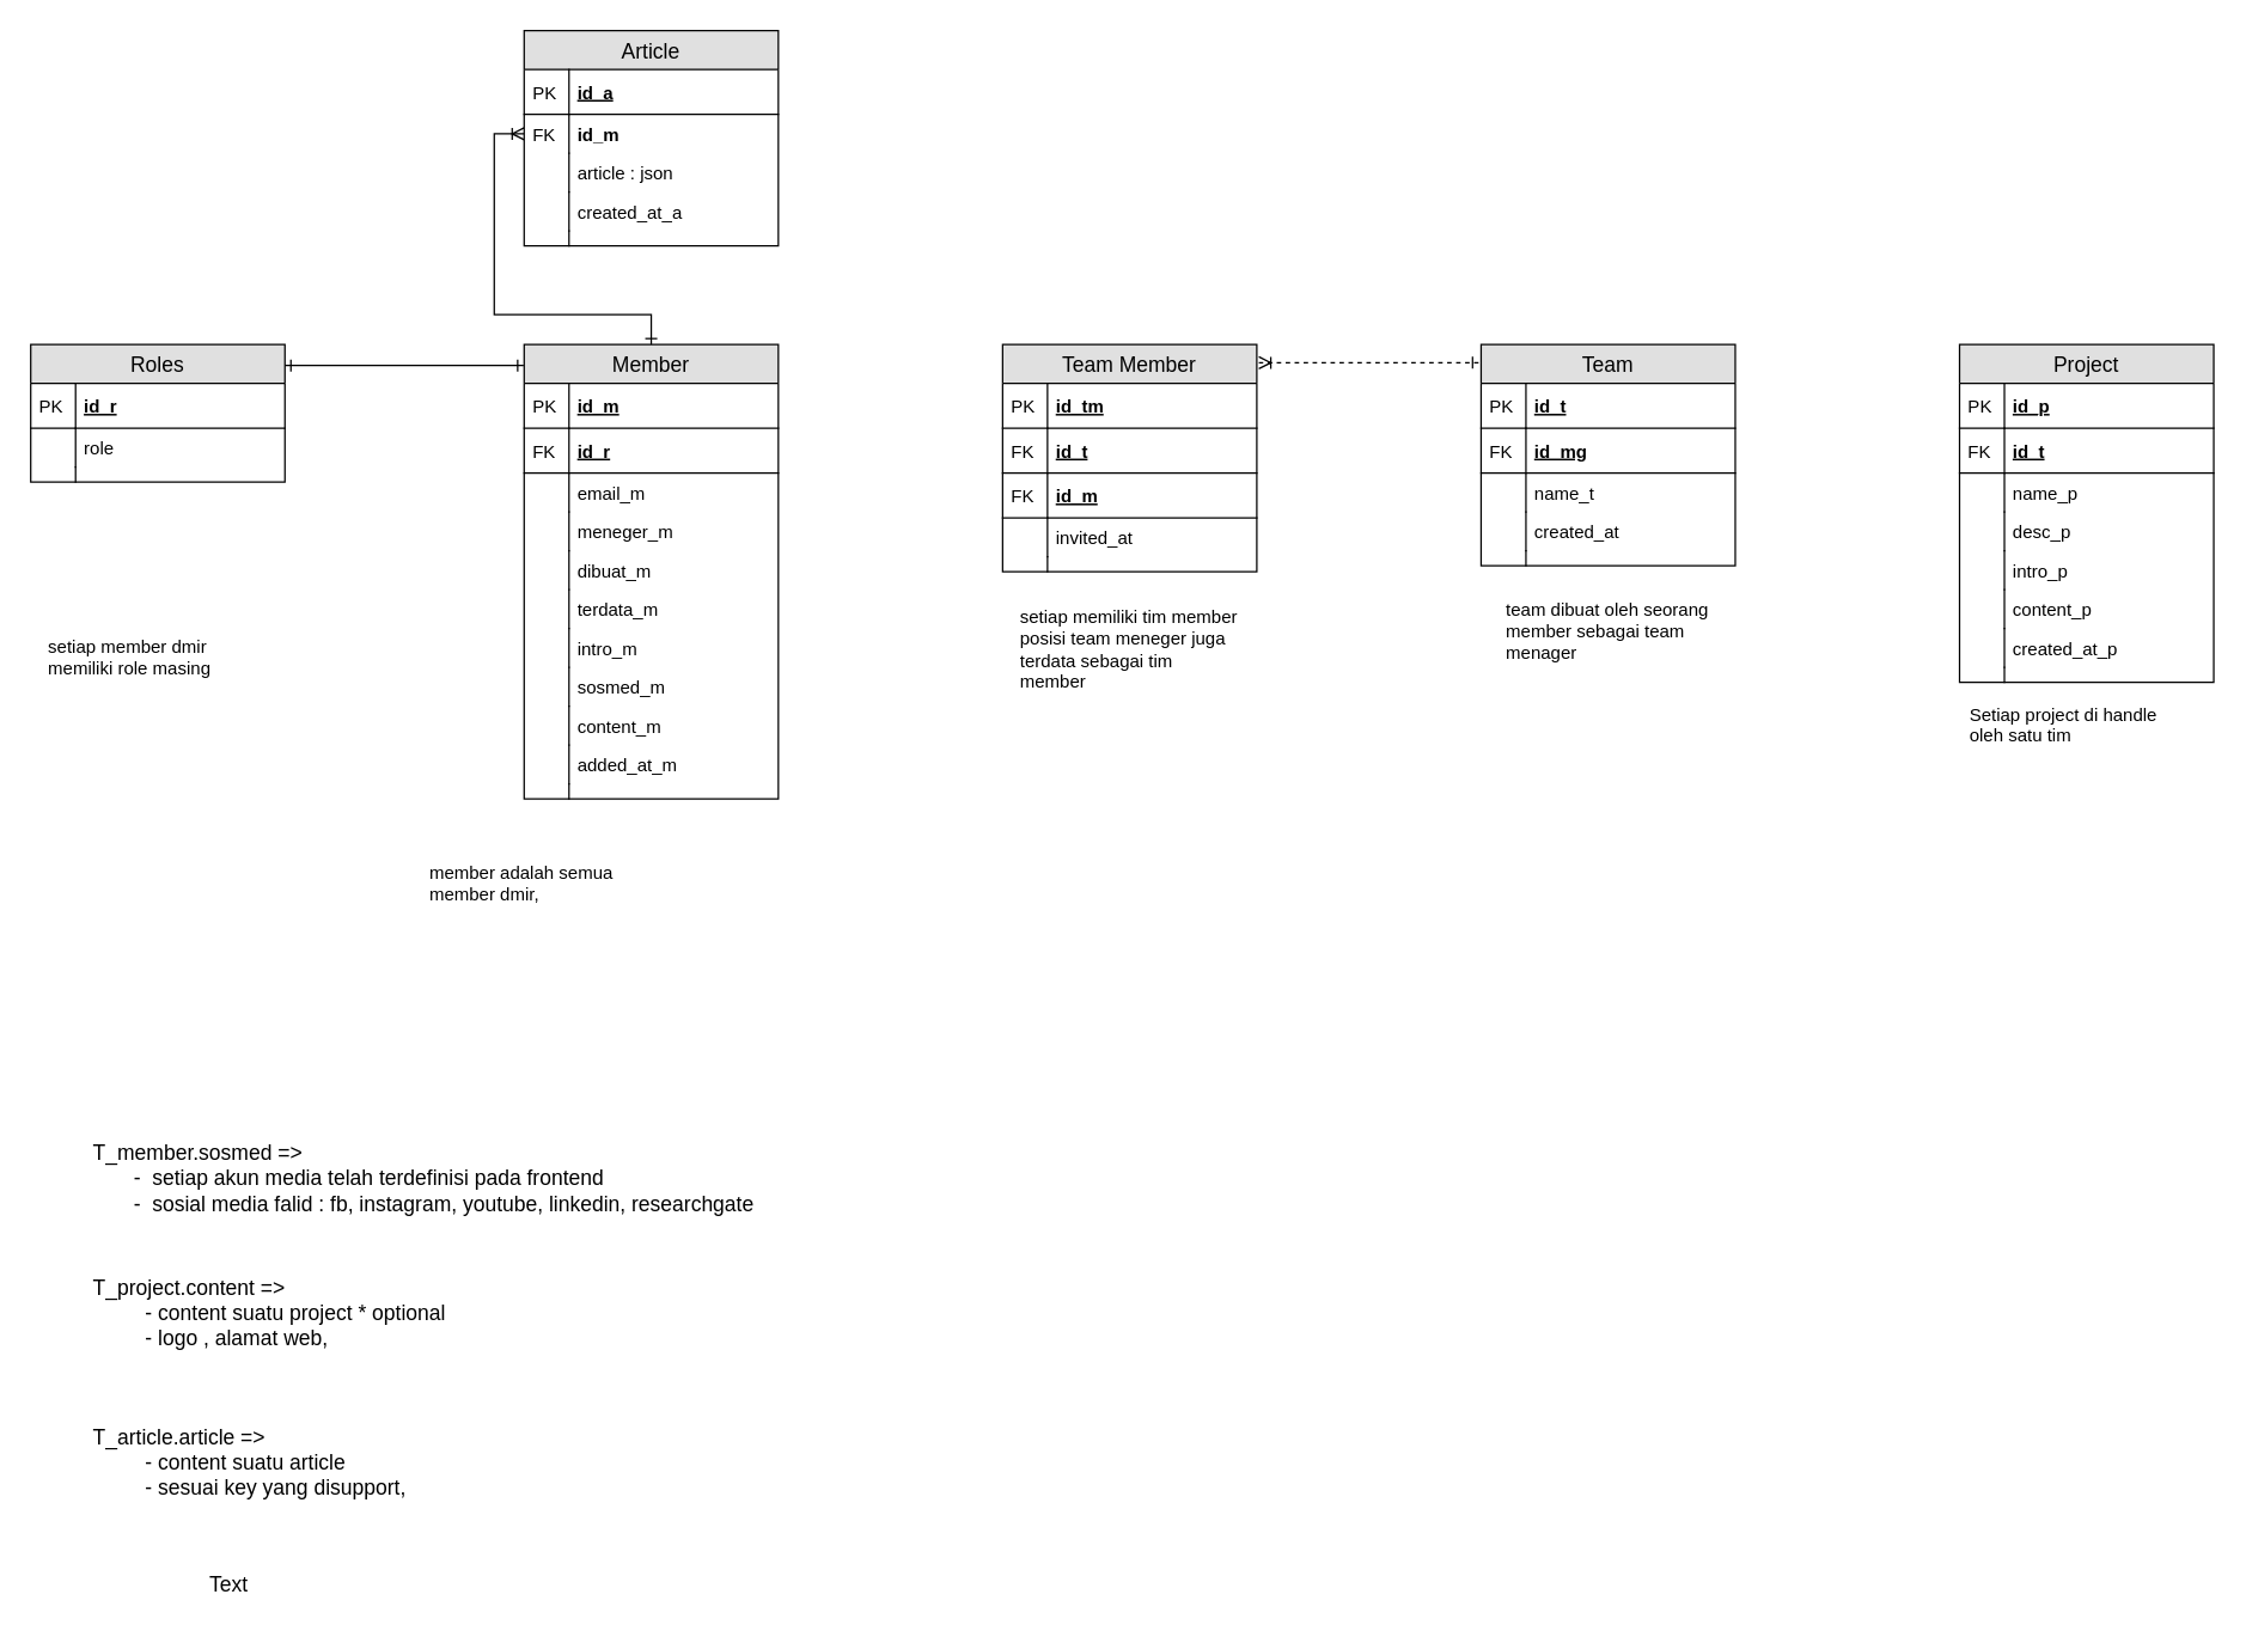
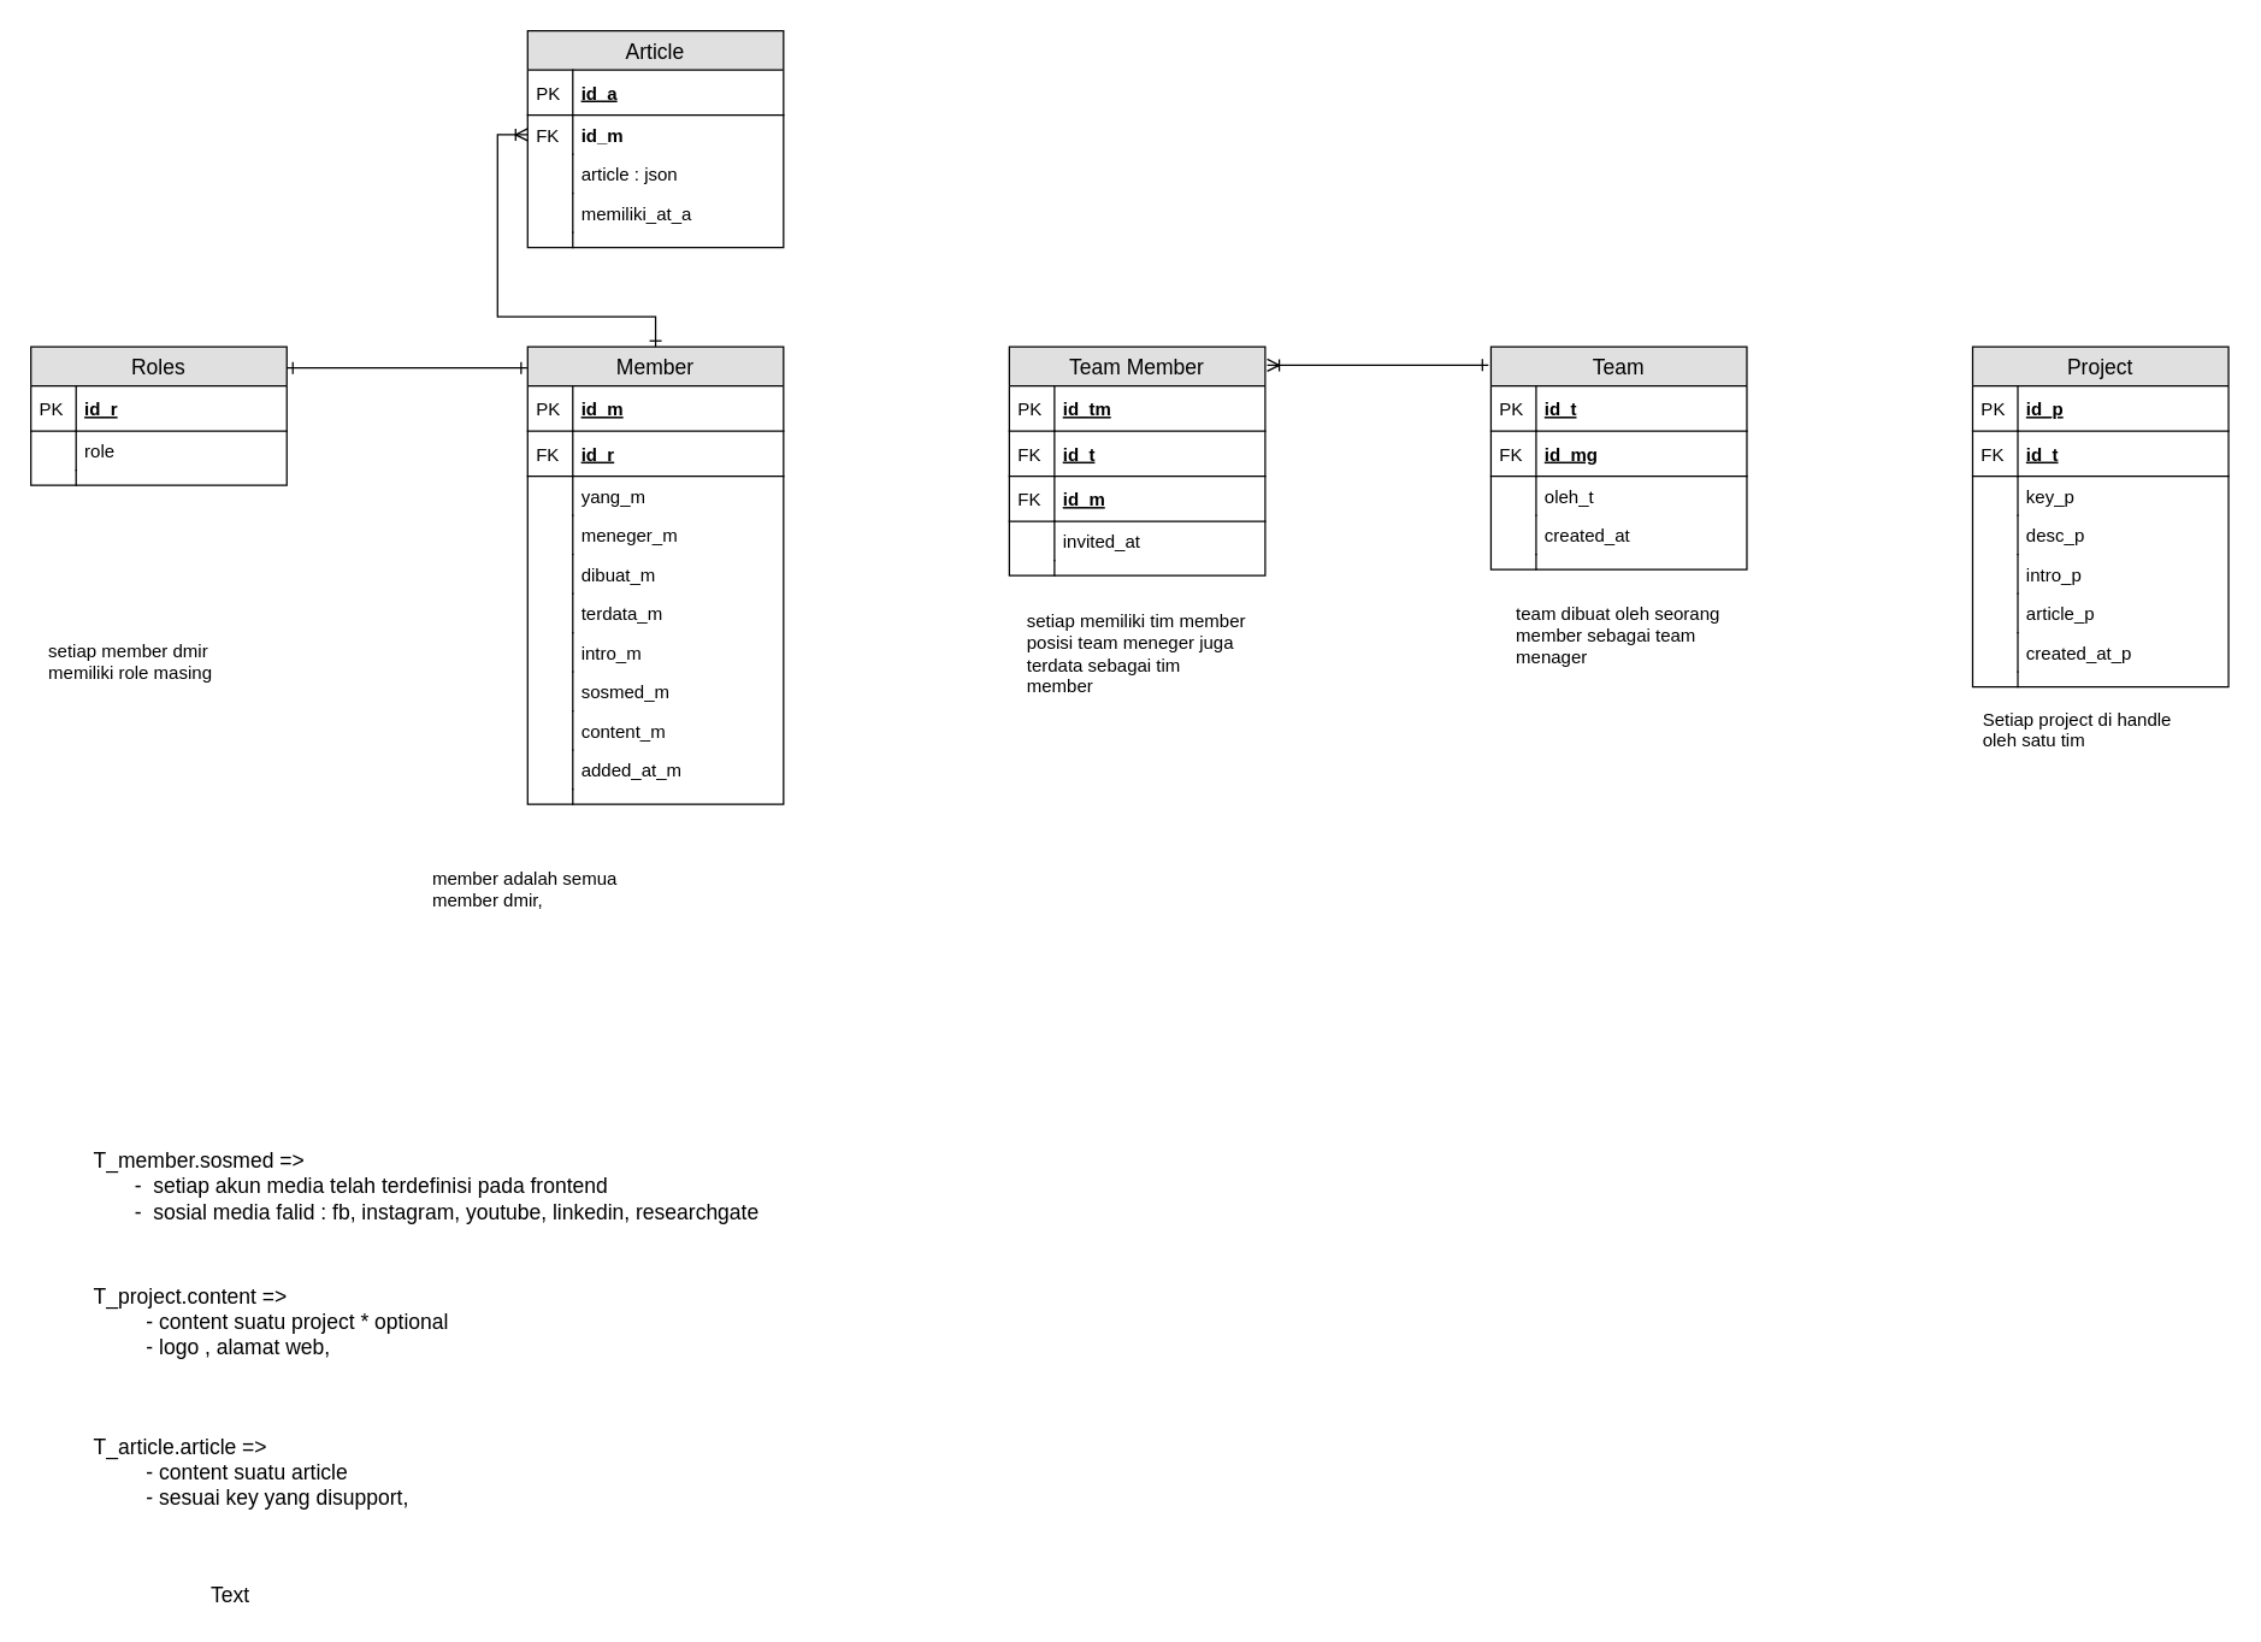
- <mxCell id="86" value="created_at_a" style="shape=partialRectangle;top=0;left=0;right=0;bottom=0;align=left;verticalAlign=top;fillColor=none;spacingLeft=34;spacingRight=4;overflow=hidden;rotatable=0;points=[[0,0.5],[1,0.5]];portConstraint=eastwest;dropTarget=0;fontSize=12;" parent="79" vertex="1"><mxGeometry y="108" width="170" height="26" as="geometry" /></mxCell>
+ <mxCell id="86" value="memiliki_at_a" style="shape=partialRectangle;top=0;left=0;right=0;bottom=0;align=left;verticalAlign=top;fillColor=none;spacingLeft=34;spacingRight=4;overflow=hidden;rotatable=0;points=[[0,0.5],[1,0.5]];portConstraint=eastwest;dropTarget=0;fontSize=12;" parent="79" vertex="1"><mxGeometry y="108" width="170" height="26" as="geometry" /></mxCell>
- <mxCell id="65" value="" style="fontSize=12;html=1;endArrow=ERoneToMany;entryX=1.008;entryY=0.08;entryDx=0;entryDy=0;entryPerimeter=0;startArrow=ERone;startFill=0;exitX=-0.01;exitY=0.082;exitDx=0;exitDy=0;exitPerimeter=0;dashed=1;" parent="1" source="43" target="54" edge="1"><mxGeometry width="100" height="100" relative="1" as="geometry"><mxPoint x="970" y="260" as="sourcePoint" /><mxPoint x="1170" y="270" as="targetPoint" /></mxGeometry></mxCell>
+ <mxCell id="65" value="" style="fontSize=12;html=1;endArrow=ERoneToMany;entryX=1.008;entryY=0.08;entryDx=0;entryDy=0;entryPerimeter=0;startArrow=ERone;startFill=0;exitX=-0.01;exitY=0.082;exitDx=0;exitDy=0;exitPerimeter=0;" parent="1" source="43" target="54" edge="1"><mxGeometry width="100" height="100" relative="1" as="geometry"><mxPoint x="970" y="260" as="sourcePoint" /><mxPoint x="1170" y="270" as="targetPoint" /></mxGeometry></mxCell>
- <mxCell id="8" value="email_m" style="shape=partialRectangle;top=0;left=0;right=0;bottom=0;align=left;verticalAlign=top;fillColor=none;spacingLeft=34;spacingRight=4;overflow=hidden;rotatable=0;points=[[0,0.5],[1,0.5]];portConstraint=eastwest;dropTarget=0;fontSize=12;" parent="3" vertex="1"><mxGeometry y="86" width="170" height="26" as="geometry" /></mxCell>
+ <mxCell id="8" value="yang_m" style="shape=partialRectangle;top=0;left=0;right=0;bottom=0;align=left;verticalAlign=top;fillColor=none;spacingLeft=34;spacingRight=4;overflow=hidden;rotatable=0;points=[[0,0.5],[1,0.5]];portConstraint=eastwest;dropTarget=0;fontSize=12;" parent="3" vertex="1"><mxGeometry y="86" width="170" height="26" as="geometry" /></mxCell>
- <mxCell id="48" value="name_t" style="shape=partialRectangle;top=0;left=0;right=0;bottom=0;align=left;verticalAlign=top;fillColor=none;spacingLeft=34;spacingRight=4;overflow=hidden;rotatable=0;points=[[0,0.5],[1,0.5]];portConstraint=eastwest;dropTarget=0;fontSize=12;" parent="43" vertex="1"><mxGeometry y="86" width="170" height="26" as="geometry" /></mxCell>
+ <mxCell id="48" value="oleh_t" style="shape=partialRectangle;top=0;left=0;right=0;bottom=0;align=left;verticalAlign=top;fillColor=none;spacingLeft=34;spacingRight=4;overflow=hidden;rotatable=0;points=[[0,0.5],[1,0.5]];portConstraint=eastwest;dropTarget=0;fontSize=12;" parent="43" vertex="1"><mxGeometry y="86" width="170" height="26" as="geometry" /></mxCell>
- <mxCell id="31" value="name_p" style="shape=partialRectangle;top=0;left=0;right=0;bottom=0;align=left;verticalAlign=top;fillColor=none;spacingLeft=34;spacingRight=4;overflow=hidden;rotatable=0;points=[[0,0.5],[1,0.5]];portConstraint=eastwest;dropTarget=0;fontSize=12;" parent="26" vertex="1"><mxGeometry y="86" width="170" height="26" as="geometry" /></mxCell>
+ <mxCell id="31" value="key_p" style="shape=partialRectangle;top=0;left=0;right=0;bottom=0;align=left;verticalAlign=top;fillColor=none;spacingLeft=34;spacingRight=4;overflow=hidden;rotatable=0;points=[[0,0.5],[1,0.5]];portConstraint=eastwest;dropTarget=0;fontSize=12;" parent="26" vertex="1"><mxGeometry y="86" width="170" height="26" as="geometry" /></mxCell>
- <mxCell id="37" value="content_p" style="shape=partialRectangle;top=0;left=0;right=0;bottom=0;align=left;verticalAlign=top;fillColor=none;spacingLeft=34;spacingRight=4;overflow=hidden;rotatable=0;points=[[0,0.5],[1,0.5]];portConstraint=eastwest;dropTarget=0;fontSize=12;" parent="26" vertex="1"><mxGeometry y="164" width="170" height="26" as="geometry" /></mxCell>
+ <mxCell id="37" value="article_p" style="shape=partialRectangle;top=0;left=0;right=0;bottom=0;align=left;verticalAlign=top;fillColor=none;spacingLeft=34;spacingRight=4;overflow=hidden;rotatable=0;points=[[0,0.5],[1,0.5]];portConstraint=eastwest;dropTarget=0;fontSize=12;" parent="26" vertex="1"><mxGeometry y="164" width="170" height="26" as="geometry" /></mxCell>
